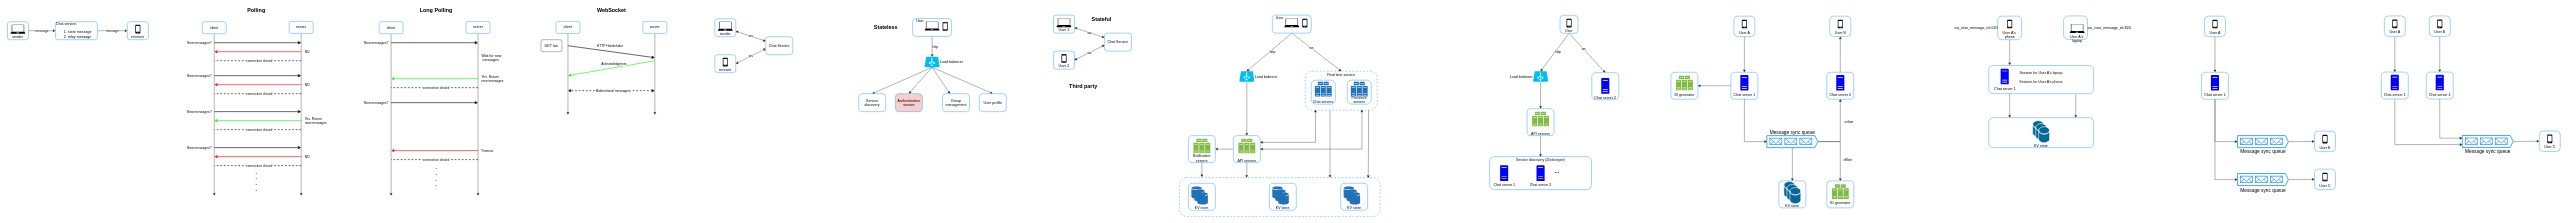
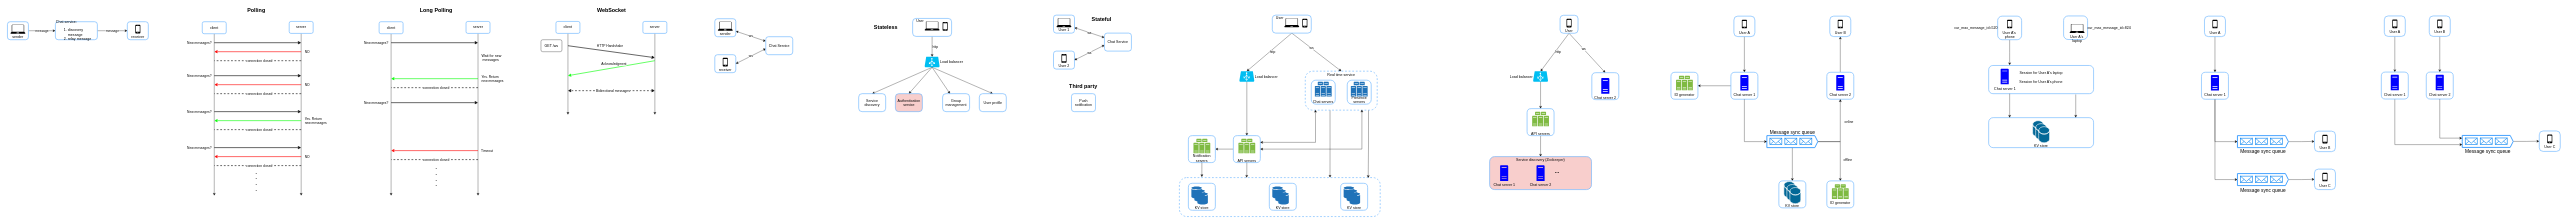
- <mxCell id="11" value="Chat service:&lt;div&gt;&lt;ol&gt;&lt;li&gt;store message&lt;/li&gt;&lt;li&gt;relay message&lt;/li&gt;&lt;/ol&gt;&lt;/div&gt;" style="rounded=1;html=1;strokeColor=#66B2FF;strokeWidth=2;verticalAlign=middle;whiteSpace=wrap;spacingTop=9;align=left;" vertex="1" parent="1"><mxGeometry x="180" y="72" width="140" height="60" as="geometry" /></mxCell>
+ <mxCell id="11" value="Chat service:&lt;div&gt;&lt;ol&gt;&lt;li&gt;discovery message&lt;/li&gt;&lt;li&gt;relay message&lt;/li&gt;&lt;/ol&gt;&lt;/div&gt;" style="rounded=1;html=1;strokeColor=#66B2FF;strokeWidth=2;verticalAlign=middle;whiteSpace=wrap;spacingTop=9;align=left;" vertex="1" parent="1"><mxGeometry x="180" y="72" width="140" height="60" as="geometry" /></mxCell>
+ <mxCell id="81" value="Push notification" style="rounded=1;html=1;strokeColor=#66B2FF;strokeWidth=2;verticalAlign=middle;whiteSpace=wrap;spacingTop=0;align=center;spacing=0;" vertex="1" parent="1"><mxGeometry x="3570" y="312" width="80" height="60" as="geometry" /></mxCell>
- <mxCell id="130" value="Service discovery (Zookeeper)" style="rounded=1;html=1;strokeColor=#66B2FF;strokeWidth=2;verticalAlign=top;whiteSpace=wrap;spacingTop=0;align=center;spacing=0;" vertex="1" parent="1"><mxGeometry x="4965" y="522" width="340" height="110" as="geometry" /></mxCell>
+ <mxCell id="130" value="Service discovery (Zookeeper)" style="rounded=1;html=1;strokeColor=#66B2FF;strokeWidth=2;verticalAlign=top;whiteSpace=wrap;spacingTop=0;align=center;spacing=0;fillColor=#f8cecc;" vertex="1" parent="1"><mxGeometry x="4965" y="522" width="340" height="110" as="geometry" /></mxCell>
